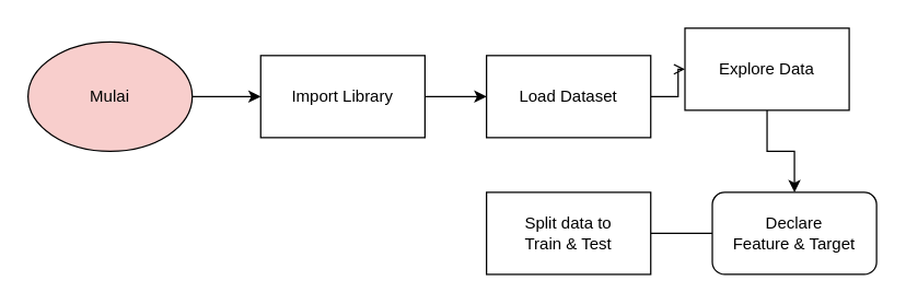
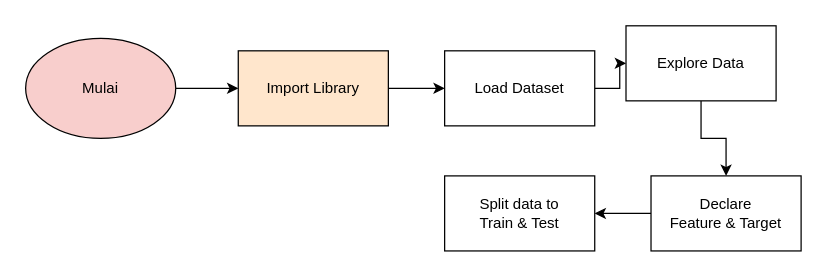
- <mxCell id="6" style="edgeStyle=orthogonalEdgeStyle;rounded=0;orthogonalLoop=1;jettySize=auto;html=1;entryX=0;entryY=0.5;entryDx=0;entryDy=0;endArrow=open;" edge="1" parent="1" source="7" target="9"><mxGeometry relative="1" as="geometry" /></mxCell>
+ <mxCell id="6" style="edgeStyle=orthogonalEdgeStyle;rounded=0;orthogonalLoop=1;jettySize=auto;html=1;entryX=0;entryY=0.5;entryDx=0;entryDy=0;" edge="1" parent="1" source="7" target="9"><mxGeometry relative="1" as="geometry" /></mxCell>
- <mxCell id="5" value="Import Library" style="whiteSpace=wrap;html=1;" vertex="1" parent="1"><mxGeometry x="190" y="40" width="120" height="60" as="geometry" /></mxCell>
+ <mxCell id="5" value="Import Library" style="whiteSpace=wrap;html=1;fillColor=#ffe6cc;" vertex="1" parent="1"><mxGeometry x="190" y="40" width="120" height="60" as="geometry" /></mxCell>
- <mxCell id="10" style="edgeStyle=orthogonalEdgeStyle;rounded=0;orthogonalLoop=1;jettySize=auto;html=1;entryX=1;entryY=0.5;entryDx=0;entryDy=0;endArrow=none;" edge="1" parent="1" source="11" target="12"><mxGeometry relative="1" as="geometry" /></mxCell>
+ <mxCell id="10" style="edgeStyle=orthogonalEdgeStyle;rounded=0;orthogonalLoop=1;jettySize=auto;html=1;entryX=1;entryY=0.5;entryDx=0;entryDy=0;" edge="1" parent="1" source="11" target="12"><mxGeometry relative="1" as="geometry" /></mxCell>
- <mxCell id="11" value="Declare&lt;br&gt;Feature &amp;amp; Target" style="whiteSpace=wrap;html=1;rounded=1;" vertex="1" parent="1"><mxGeometry x="520" y="140" width="120" height="60" as="geometry" /></mxCell>
+ <mxCell id="11" value="Declare&lt;br&gt;Feature &amp;amp; Target" style="whiteSpace=wrap;html=1;" vertex="1" parent="1"><mxGeometry x="520" y="140" width="120" height="60" as="geometry" /></mxCell>
